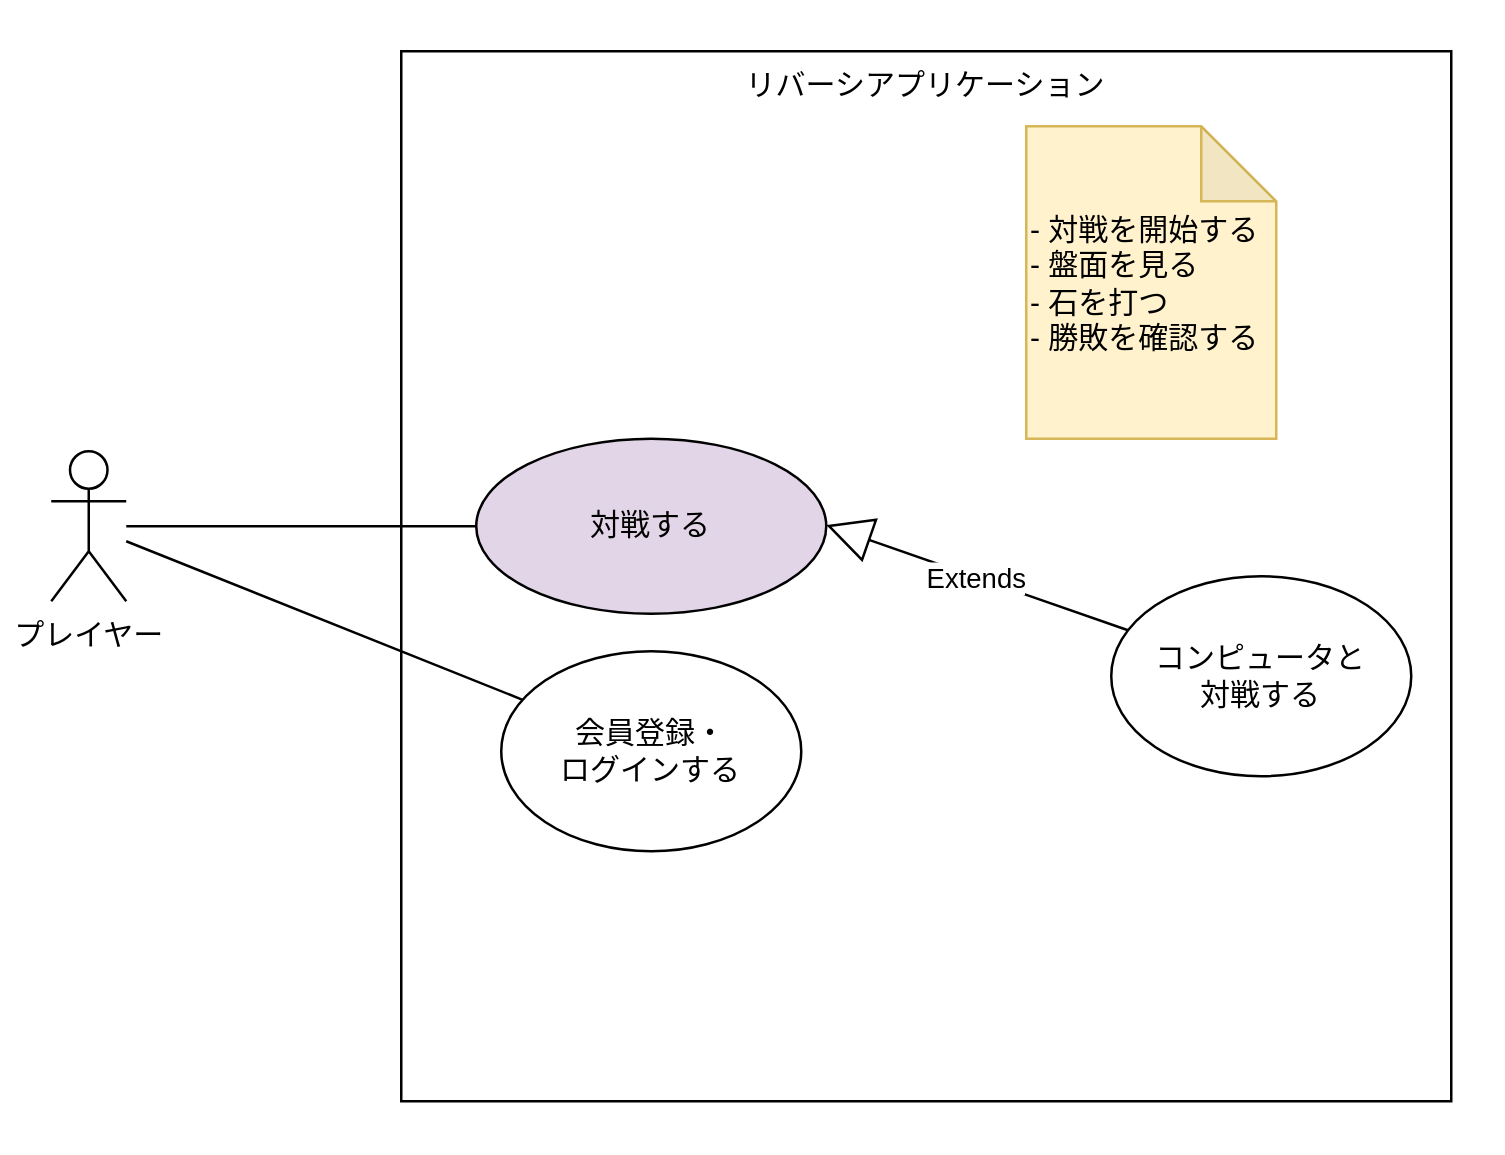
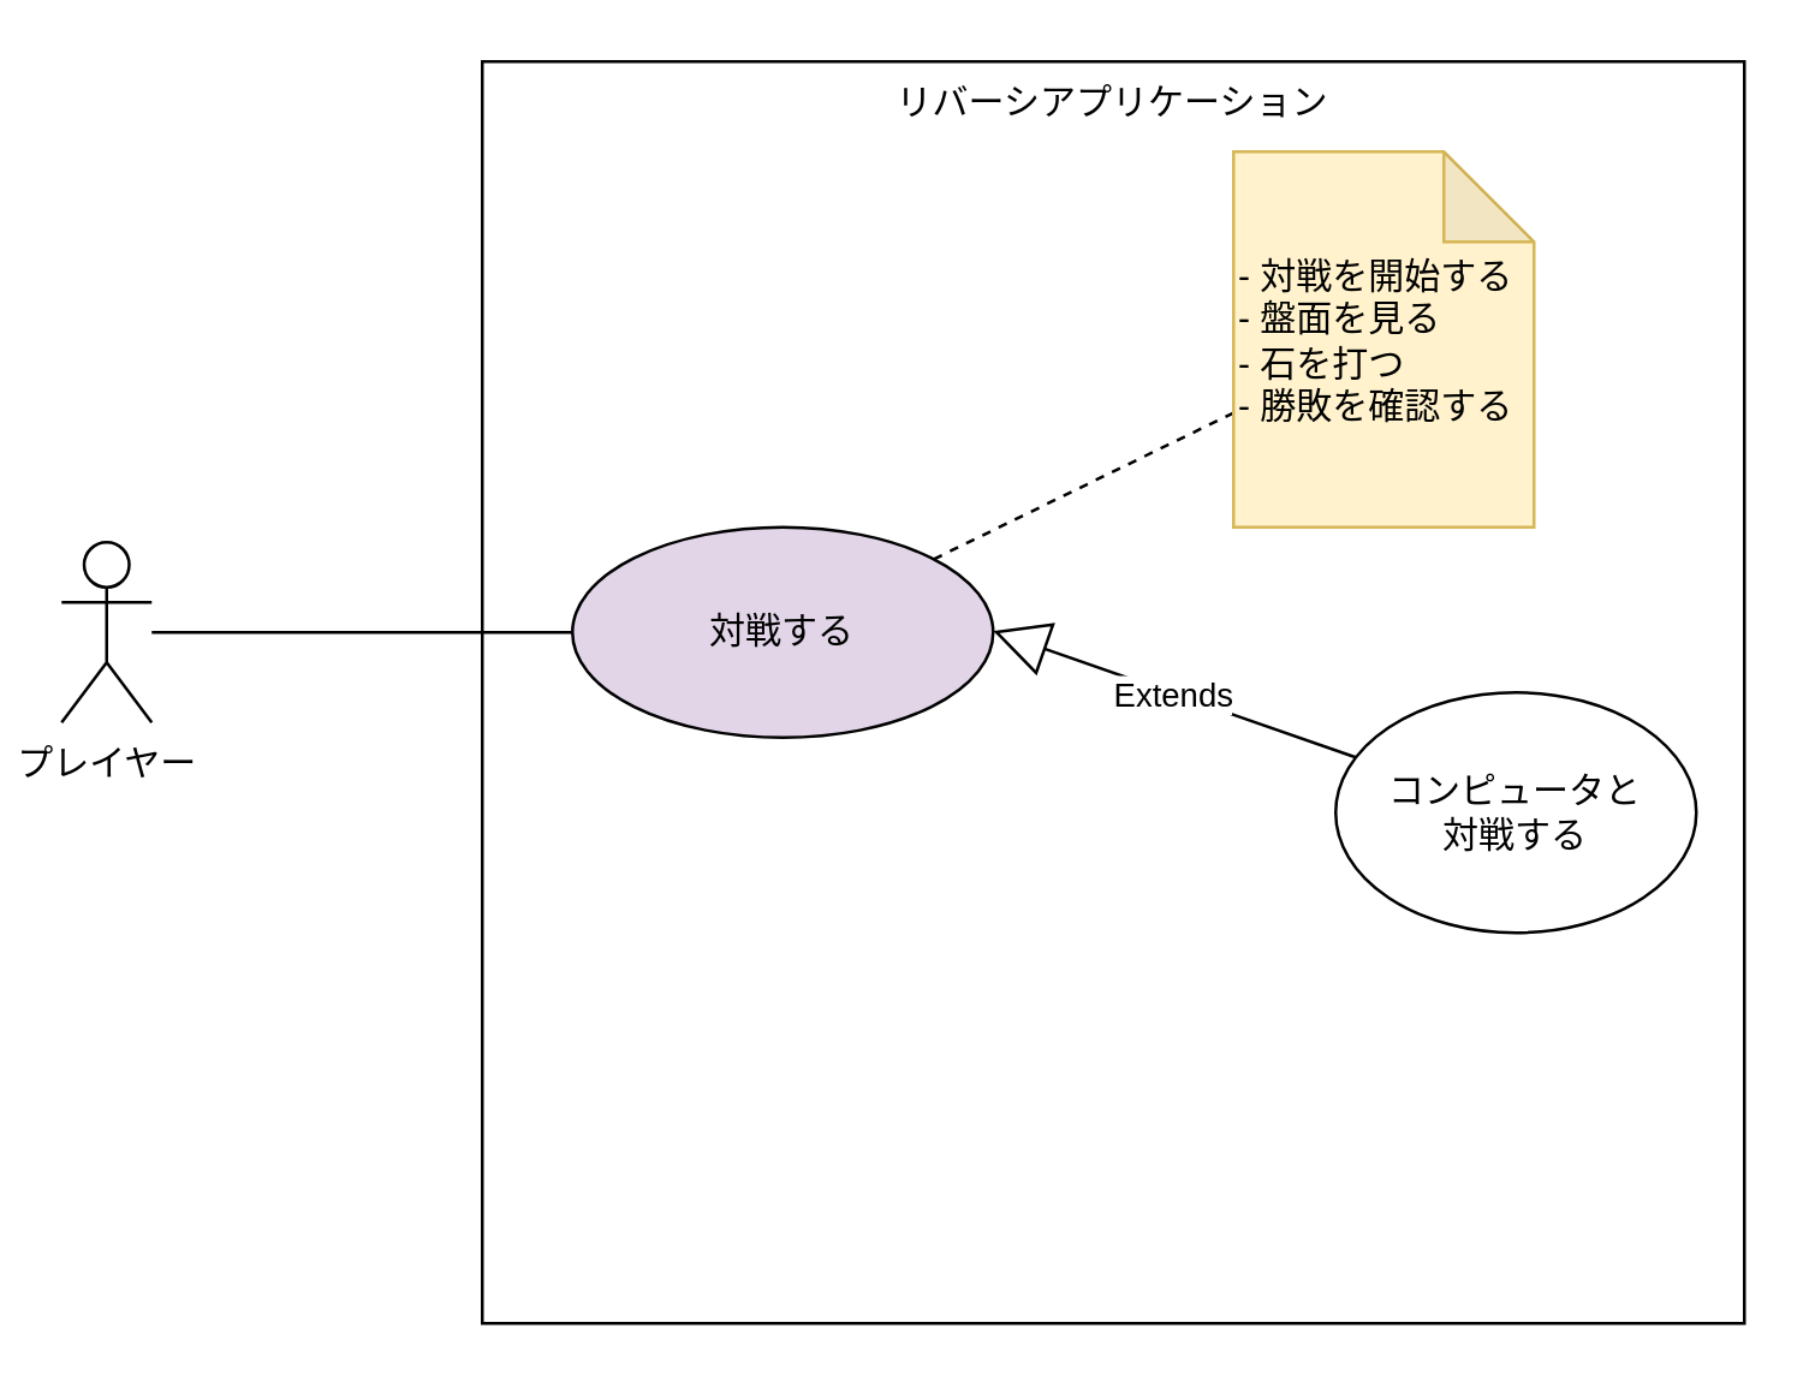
+ <mxCell id="6" style="edgeStyle=none;html=1;startArrow=none;startFill=0;endArrow=none;endFill=0;dashed=1;" edge="1" parent="1" source="7" target="5"><mxGeometry relative="1" as="geometry" /></mxCell>
- <mxCell id="8" style="edgeStyle=none;html=1;startArrow=none;startFill=0;endArrow=none;endFill=0;" edge="1" parent="1" source="9" target="3"><mxGeometry relative="1" as="geometry" /></mxCell>
- <mxCell id="9" value="会員登録・&lt;br&gt;ログインする" style="ellipse;whiteSpace=wrap;html=1;" vertex="1" parent="1"><mxGeometry x="200" y="260" width="120" height="80" as="geometry" /></mxCell>
